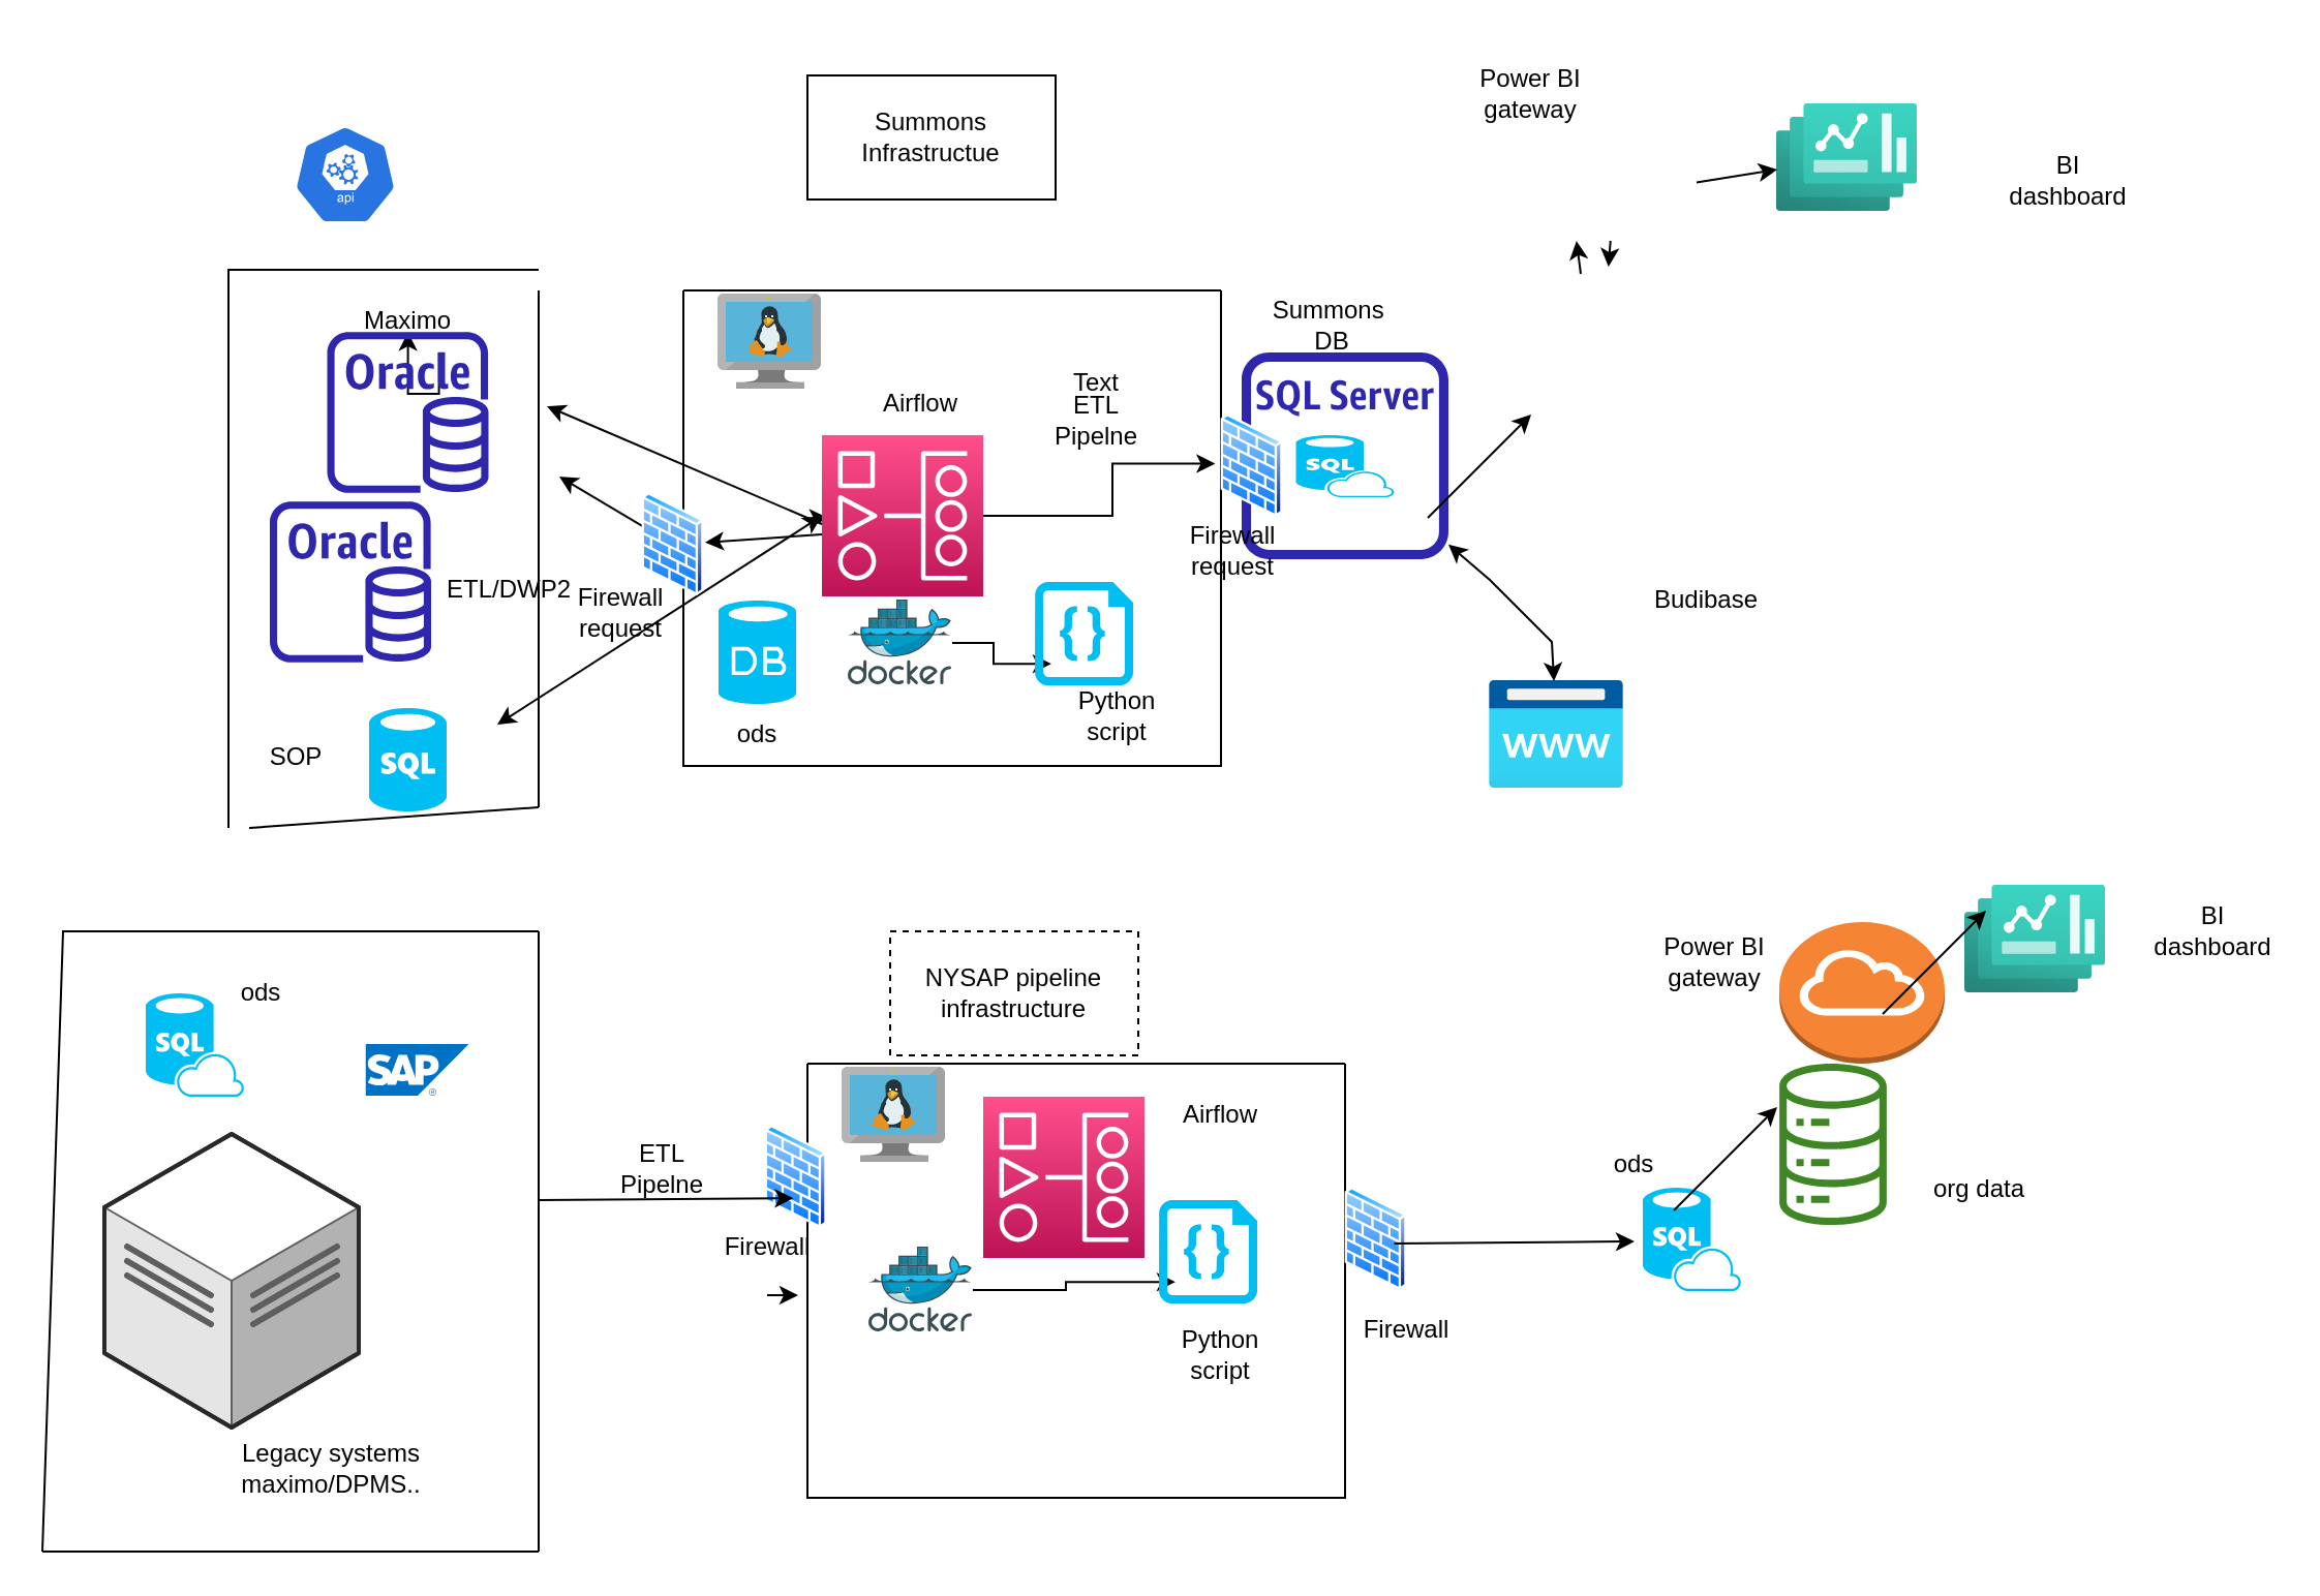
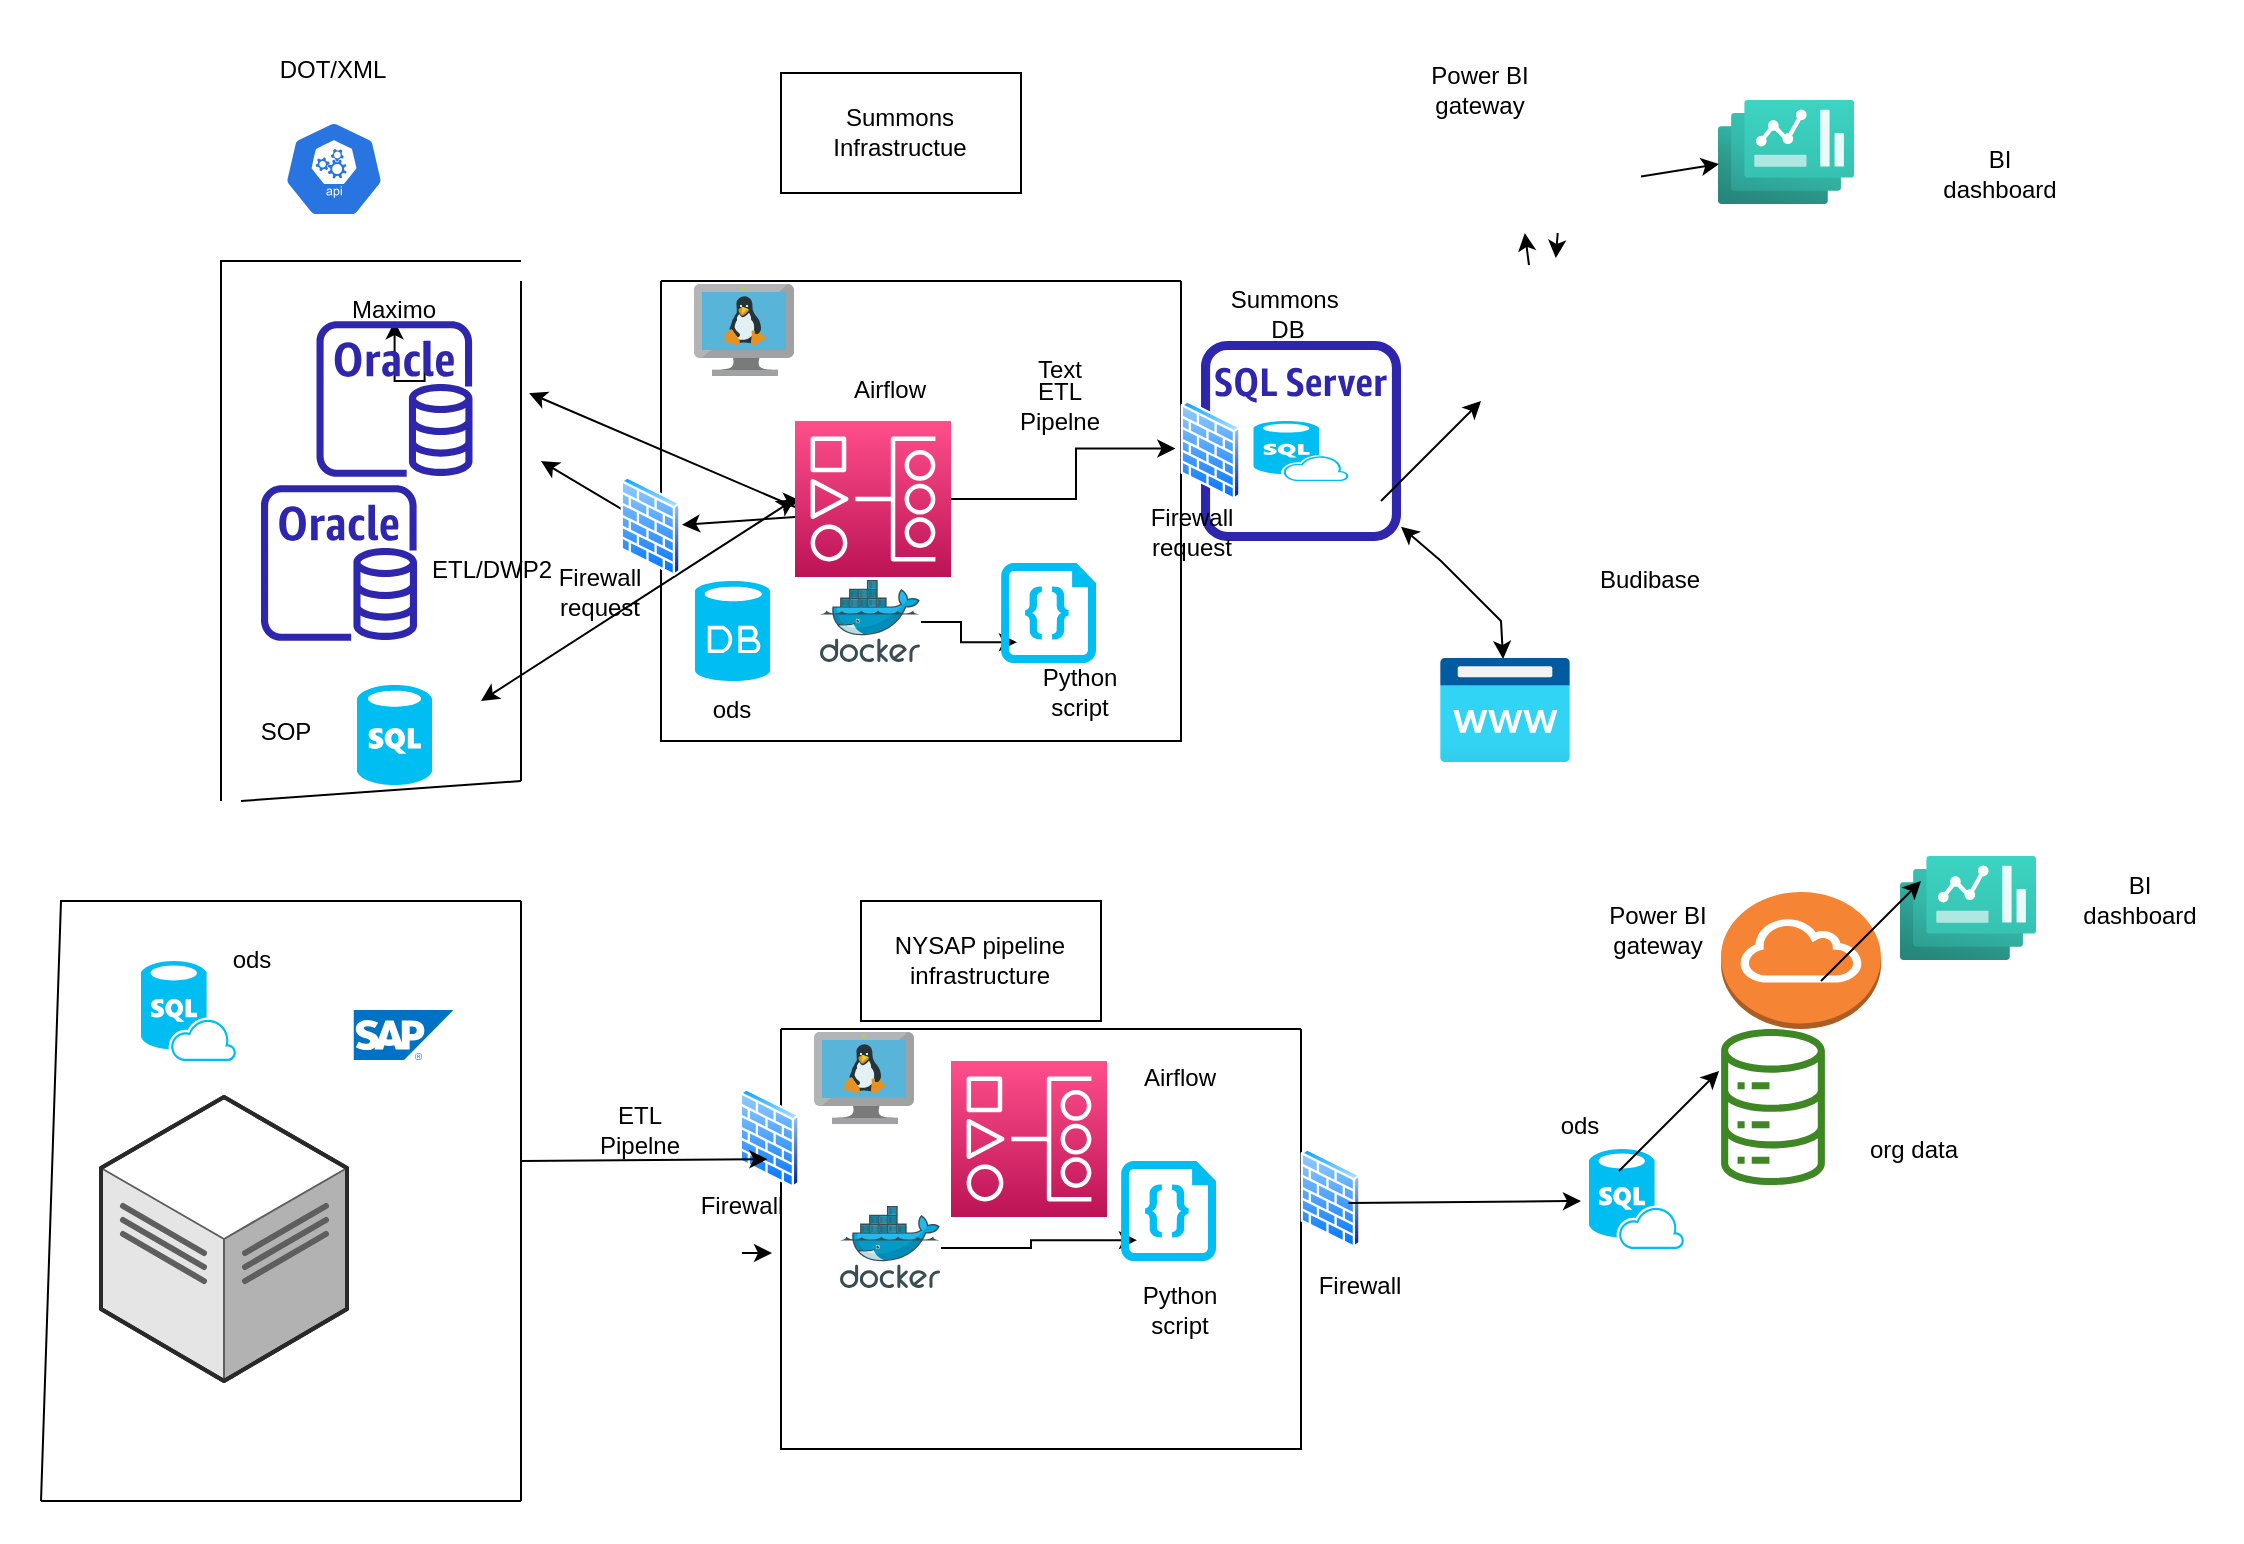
+ <mxCell id="62" value="DOT/XML" style="text;html=1;strokeColor=none;fillColor=none;align=center;verticalAlign=middle;whiteSpace=wrap;rounded=0;" vertex="1" parent="1"><mxGeometry x="133" y="20" width="67" height="30" as="geometry" /></mxCell>
- <mxCell id="35" value="NYSAP pipeline infrastructure" style="rounded=0;whiteSpace=wrap;html=1;dashed=1;" vertex="1" parent="1"><mxGeometry x="430" y="450" width="120" height="60" as="geometry" /></mxCell>
+ <mxCell id="35" value="NYSAP pipeline infrastructure" style="rounded=0;whiteSpace=wrap;html=1;" vertex="1" parent="1"><mxGeometry x="430" y="450" width="120" height="60" as="geometry" /></mxCell>
- <mxCell id="42" value="Legacy systems maximo/DPMS.." style="text;html=1;strokeColor=none;fillColor=none;align=center;verticalAlign=middle;whiteSpace=wrap;rounded=0;" vertex="1" parent="1"><mxGeometry x="110" y="690" width="100" height="40" as="geometry" /></mxCell>
